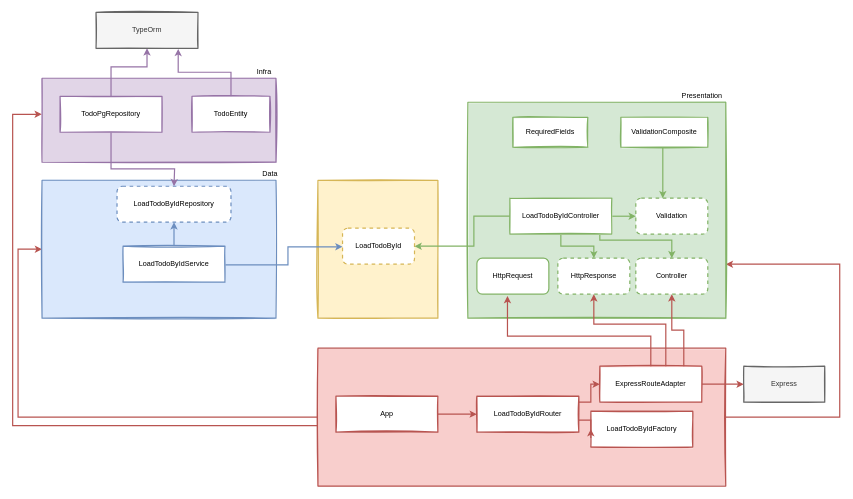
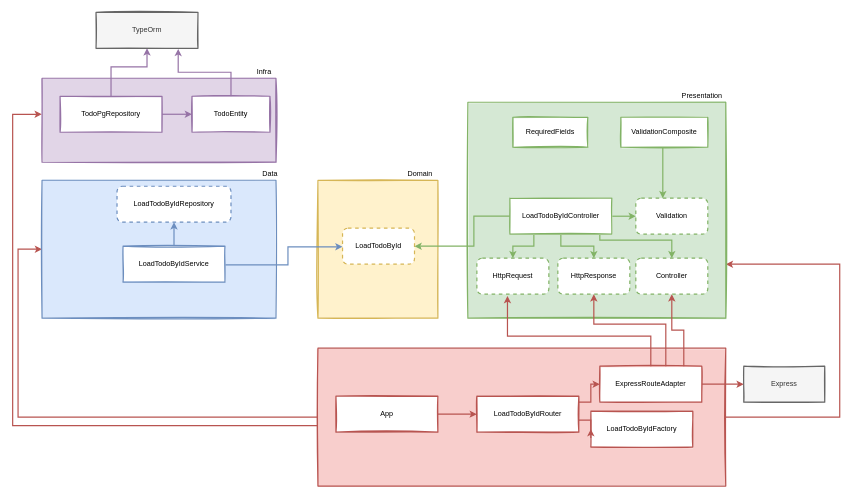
+ <mxCell id="41" style="edgeStyle=orthogonalEdgeStyle;rounded=0;orthogonalLoop=1;jettySize=auto;html=1;entryX=0;entryY=0.5;entryDx=0;entryDy=0;strokeWidth=2;fillColor=#e1d5e7;strokeColor=#9673a6;" parent="1" source="42" target="50" edge="1"><mxGeometry relative="1" as="geometry"><Array as="points"><mxPoint x="189" y="190" /><mxPoint x="189" y="190" /></Array></mxGeometry></mxCell>
- <mxCell id="39" style="edgeStyle=orthogonalEdgeStyle;rounded=0;orthogonalLoop=1;jettySize=auto;html=1;entryX=0.5;entryY=0;entryDx=0;entryDy=0;strokeColor=#9673a6;strokeWidth=2;fillColor=#e1d5e7;" parent="1" source="42" target="33" edge="1"><mxGeometry relative="1" as="geometry"><Array as="points"><mxPoint x="184" y="281" /><mxPoint x="290" y="281" /></Array></mxGeometry></mxCell>
+ <mxCell id="31" value="Domain" style="text;html=1;align=center;verticalAlign=middle;resizable=0;points=[];autosize=1;" parent="1" vertex="1"><mxGeometry x="669" y="280" width="60" height="20" as="geometry" /></mxCell>
+ <mxCell id="22" style="edgeStyle=orthogonalEdgeStyle;rounded=0;orthogonalLoop=1;jettySize=auto;html=1;strokeWidth=2;fillColor=#d5e8d4;strokeColor=#82b366;" parent="1" source="26" target="16" edge="1"><mxGeometry relative="1" as="geometry"><Array as="points"><mxPoint x="889" y="410" /><mxPoint x="854" y="410" /></Array></mxGeometry></mxCell>
- <mxCell id="16" value="HttpRequest" style="rounded=1;whiteSpace=wrap;html=1;sketch=0;strokeWidth=2;strokeColor=#82b366;fillColor=#FFFFFF;dashed=0;" parent="1" vertex="1"><mxGeometry x="794" y="430" width="120" height="60" as="geometry" /></mxCell>
+ <mxCell id="16" value="HttpRequest" style="rounded=1;whiteSpace=wrap;html=1;sketch=0;strokeWidth=2;strokeColor=#82b366;fillColor=#FFFFFF;dashed=1;" parent="1" vertex="1"><mxGeometry x="794" y="430" width="120" height="60" as="geometry" /></mxCell>
